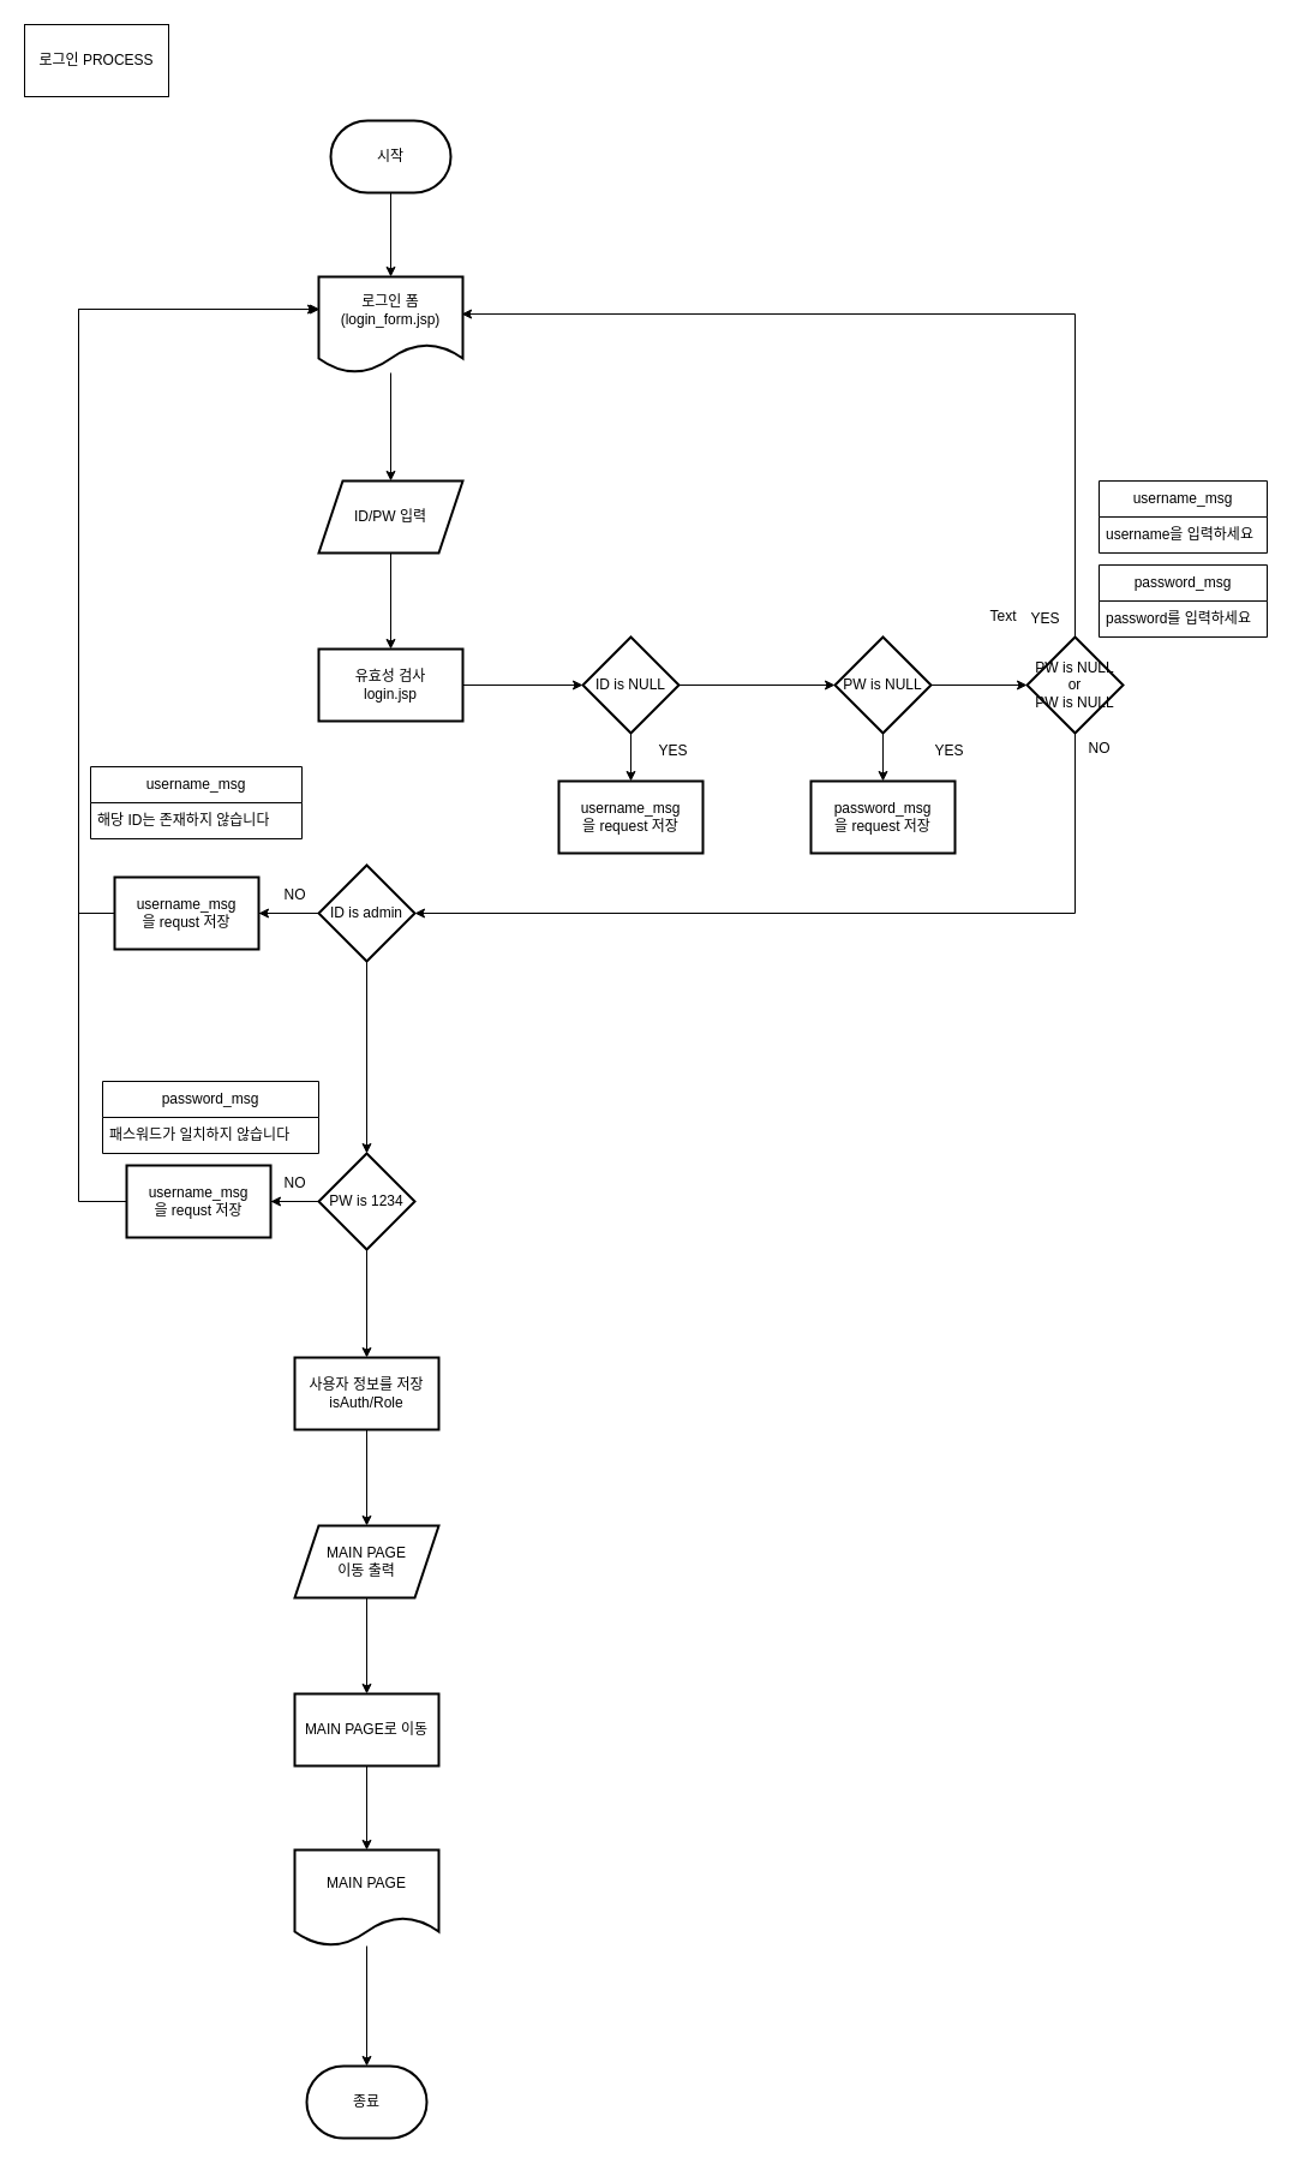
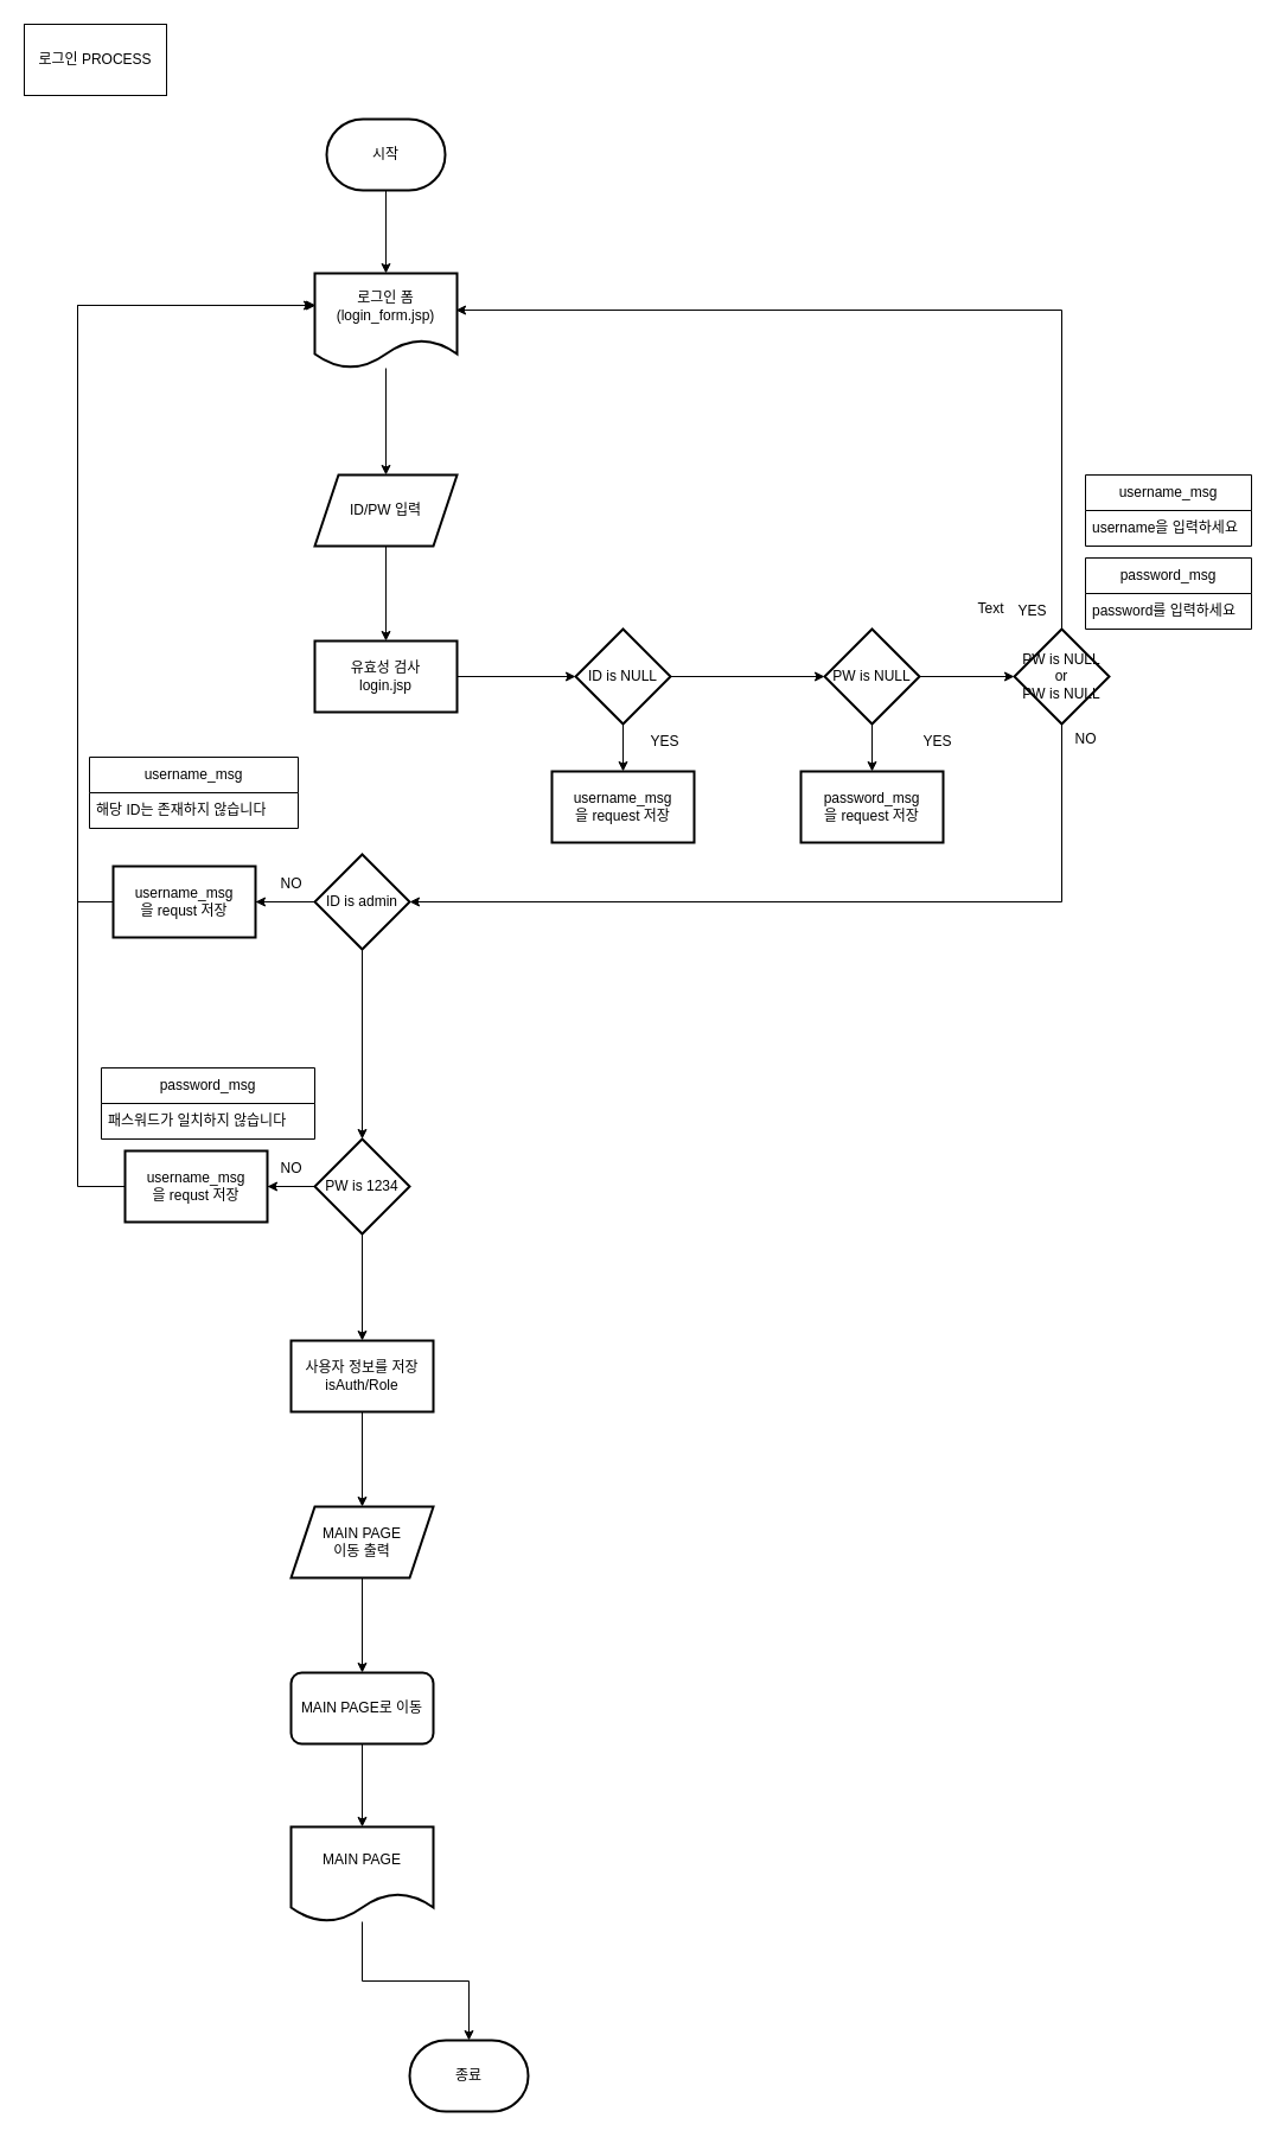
- <mxCell id="52" value="MAIN PAGE로 이동" style="whiteSpace=wrap;html=1;strokeWidth=2;" vertex="1" parent="1"><mxGeometry x="245" y="1410" width="120" height="60" as="geometry" /></mxCell>
+ <mxCell id="52" value="MAIN PAGE로 이동" style="whiteSpace=wrap;html=1;strokeWidth=2;rounded=1;" vertex="1" parent="1"><mxGeometry x="245" y="1410" width="120" height="60" as="geometry" /></mxCell>
- <mxCell id="53" value="종료" style="strokeWidth=2;html=1;shape=mxgraph.flowchart.terminator;whiteSpace=wrap;" vertex="1" parent="1"><mxGeometry x="255" y="1720" width="100" height="60" as="geometry" /></mxCell>
+ <mxCell id="53" value="종료" style="strokeWidth=2;html=1;shape=mxgraph.flowchart.terminator;whiteSpace=wrap;" vertex="1" parent="1"><mxGeometry x="345" y="1720" width="100" height="60" as="geometry" /></mxCell>
